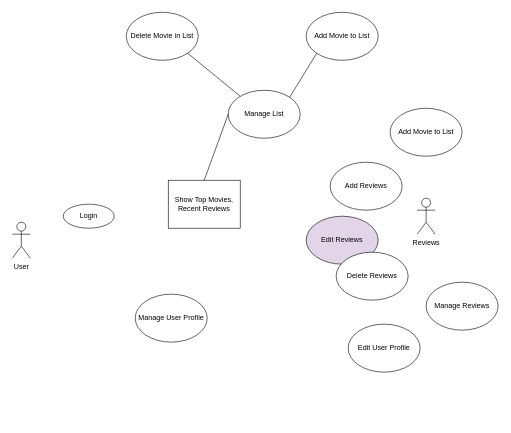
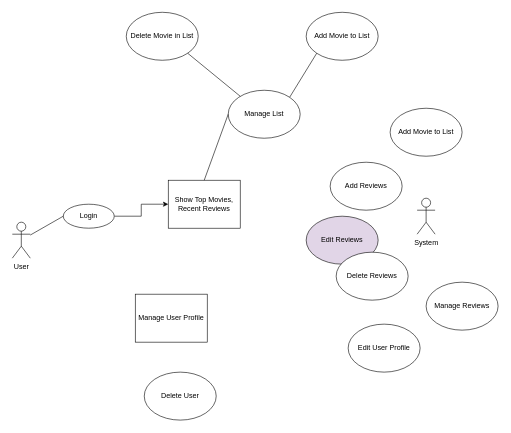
+ <mxCell id="14" value="" style="edgeStyle=orthogonalEdgeStyle;rounded=0;orthogonalLoop=1;jettySize=auto;html=1;" edge="1" parent="1" source="15" target="17"><mxGeometry relative="1" as="geometry" /></mxCell>
+ <mxCell id="16" value="" style="endArrow=none;html=1;rounded=0;entryX=0;entryY=0.5;entryDx=0;entryDy=0;" edge="1" parent="1" source="2" target="15"><mxGeometry width="50" height="50" relative="1" as="geometry"><mxPoint x="310" y="420" as="sourcePoint" /><mxPoint x="360" y="370" as="targetPoint" /></mxGeometry></mxCell>
- <mxCell id="3" value="Reviews" style="shape=umlActor;verticalLabelPosition=bottom;verticalAlign=top;html=1;outlineConnect=0;" vertex="1" parent="1"><mxGeometry x="695" y="330" width="30" height="60" as="geometry" /></mxCell>
+ <mxCell id="3" value="System" style="shape=umlActor;verticalLabelPosition=bottom;verticalAlign=top;html=1;outlineConnect=0;" vertex="1" parent="1"><mxGeometry x="695" y="330" width="30" height="60" as="geometry" /></mxCell>
- <mxCell id="6" value="Manage User Profile" style="ellipse;whiteSpace=wrap;html=1;" vertex="1" parent="1"><mxGeometry x="225" y="490" width="120" height="80" as="geometry" /></mxCell>
+ <mxCell id="6" value="Manage User Profile" style="whiteSpace=wrap;html=1;rounded=0;" vertex="1" parent="1"><mxGeometry x="225" y="490" width="120" height="80" as="geometry" /></mxCell>
+ <mxCell id="13" value="Delete User" style="ellipse;whiteSpace=wrap;html=1;" vertex="1" parent="1"><mxGeometry x="240" y="620" width="120" height="80" as="geometry" /></mxCell>
